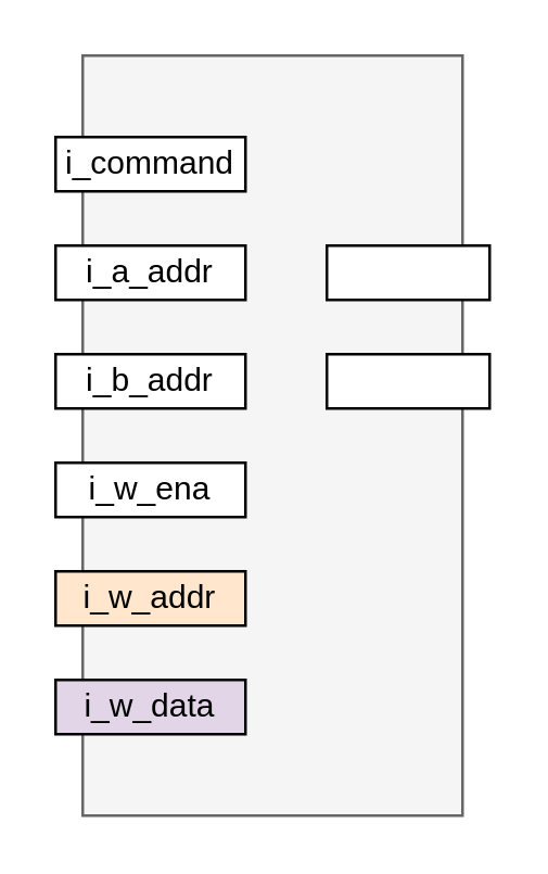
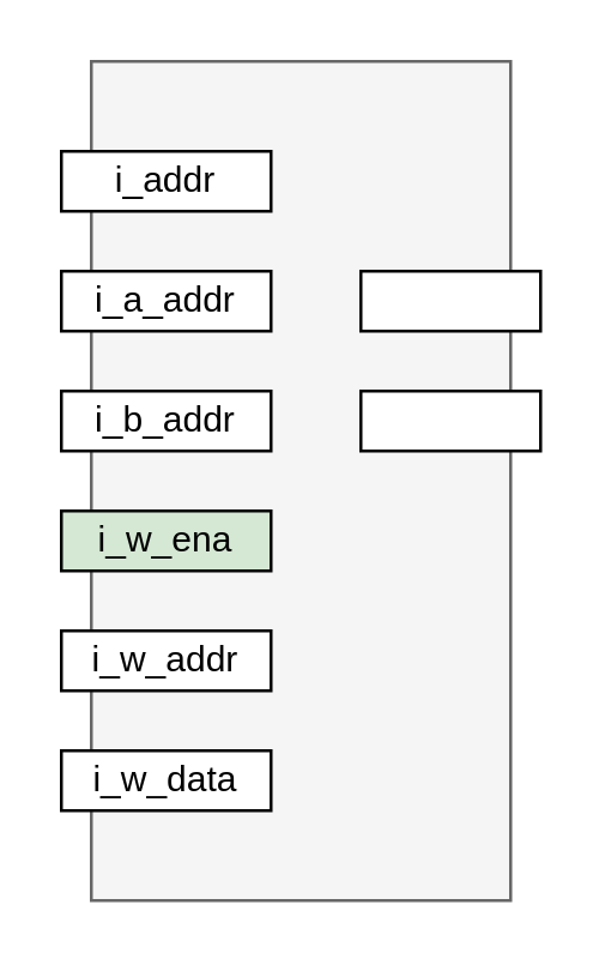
- <mxCell id="7" value="i_command" style="rounded=0;whiteSpace=wrap;html=1;" parent="1" vertex="1"><mxGeometry x="20" y="50" width="70" height="20" as="geometry" /></mxCell>
+ <mxCell id="7" value="i_addr" style="rounded=0;whiteSpace=wrap;html=1;" parent="1" vertex="1"><mxGeometry x="20" y="50" width="70" height="20" as="geometry" /></mxCell>
- <mxCell id="8" value="i_w_ena" style="rounded=0;whiteSpace=wrap;html=1;" parent="1" vertex="1"><mxGeometry x="20" y="170" width="70" height="20" as="geometry" /></mxCell>
+ <mxCell id="8" value="i_w_ena" style="rounded=0;whiteSpace=wrap;html=1;fillColor=#d5e8d4;" parent="1" vertex="1"><mxGeometry x="20" y="170" width="70" height="20" as="geometry" /></mxCell>
- <mxCell id="9" value="i_w_addr" style="rounded=0;whiteSpace=wrap;html=1;fillColor=#ffe6cc;" parent="1" vertex="1"><mxGeometry x="20" y="210" width="70" height="20" as="geometry" /></mxCell>
+ <mxCell id="9" value="i_w_addr" style="rounded=0;whiteSpace=wrap;html=1;" parent="1" vertex="1"><mxGeometry x="20" y="210" width="70" height="20" as="geometry" /></mxCell>
- <mxCell id="10" value="i_w_data" style="rounded=0;whiteSpace=wrap;html=1;fillColor=#e1d5e7;" parent="1" vertex="1"><mxGeometry x="20" y="250" width="70" height="20" as="geometry" /></mxCell>
+ <mxCell id="10" value="i_w_data" style="rounded=0;whiteSpace=wrap;html=1;" parent="1" vertex="1"><mxGeometry x="20" y="250" width="70" height="20" as="geometry" /></mxCell>
